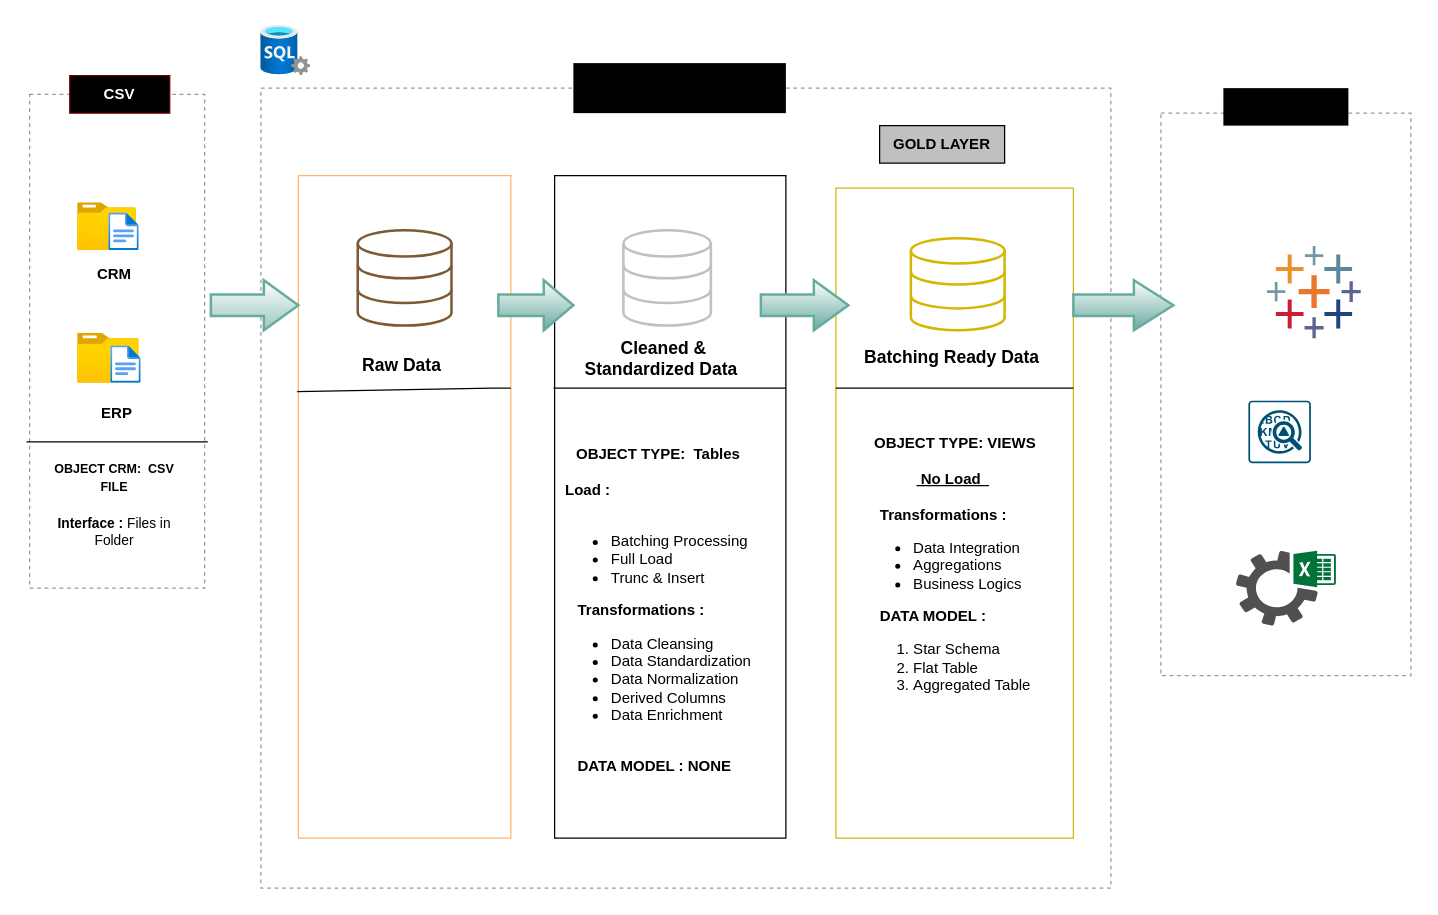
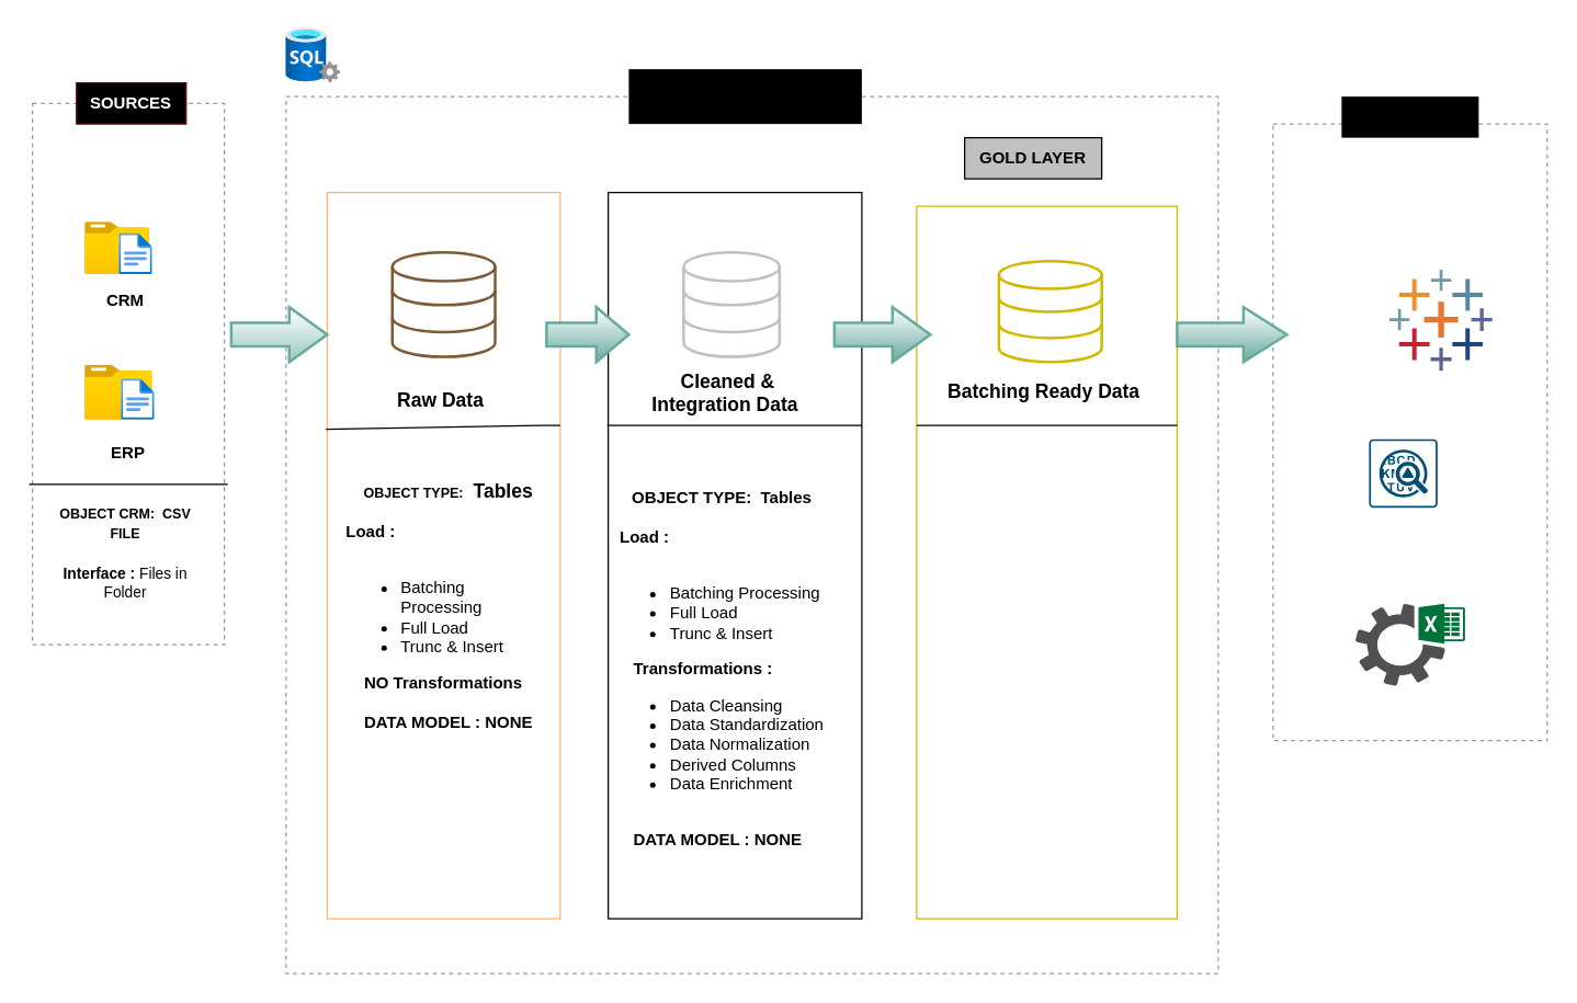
- <mxCell id="3" value="&lt;b&gt;CSV&lt;/b&gt;" style="rounded=0;whiteSpace=wrap;html=1;strokeColor=#6F0000;fillColor=#a20025;fontColor=#ffffff;gradientColor=light-dark(#000000,#190404);" parent="1" vertex="1"><mxGeometry x="55.11" y="60" width="80" height="30" as="geometry" /></mxCell>
+ <mxCell id="3" value="&lt;b&gt;SOURCES&lt;/b&gt;" style="rounded=0;whiteSpace=wrap;html=1;strokeColor=#6F0000;fillColor=#a20025;fontColor=#ffffff;gradientColor=light-dark(#000000,#190404);" parent="1" vertex="1"><mxGeometry x="55.11" y="60" width="80" height="30" as="geometry" /></mxCell>
- <mxCell id="28" value="&lt;b&gt;&lt;font style=&quot;font-size: 14px;&quot;&gt;Cleaned &amp;amp; Standardized Data&amp;nbsp;&lt;/font&gt;&lt;/b&gt;" style="text;html=1;align=center;verticalAlign=middle;whiteSpace=wrap;rounded=0;" parent="1" vertex="1"><mxGeometry x="461.97" y="265" width="137.06" height="42.5" as="geometry" /></mxCell>
+ <mxCell id="28" value="&lt;b&gt;&lt;font style=&quot;font-size: 14px;&quot;&gt;Cleaned &amp;amp; Integration Data&amp;nbsp;&lt;/font&gt;&lt;/b&gt;" style="text;html=1;align=center;verticalAlign=middle;whiteSpace=wrap;rounded=0;" parent="1" vertex="1"><mxGeometry x="461.97" y="265" width="137.06" height="42.5" as="geometry" /></mxCell>
+ <mxCell id="33" value="&lt;font&gt;&lt;font style=&quot;&quot;&gt;&lt;font style=&quot;&quot;&gt;&lt;b&gt;&amp;nbsp;&lt;font style=&quot;font-size: 10px;&quot;&gt;OBJECT TYPE:&lt;/font&gt;&lt;/b&gt;&lt;/font&gt;&lt;b&gt;&amp;nbsp;&lt;/b&gt;&lt;font style=&quot;font-weight: bold; font-size: 14px;&quot;&gt;&amp;nbsp;&lt;/font&gt;&lt;/font&gt;&lt;span style=&quot;background-color: transparent; color: light-dark(rgb(0, 0, 0), rgb(255, 255, 255));&quot;&gt;&lt;b&gt;&lt;font style=&quot;font-size: 14px;&quot;&gt;Tables&lt;/font&gt;&lt;/b&gt;&lt;/span&gt;&lt;/font&gt;&lt;div&gt;&lt;font&gt;&lt;br&gt;&lt;/font&gt;&lt;div style=&quot;text-align: left;&quot;&gt;&lt;b&gt;Load :&lt;/b&gt;&lt;/div&gt;&lt;/div&gt;&lt;div style=&quot;text-align: left;&quot;&gt;&lt;b&gt;&amp;nbsp; &amp;nbsp; &amp;nbsp; &amp;nbsp; &amp;nbsp; &amp;nbsp; &amp;nbsp;&amp;nbsp;&lt;/b&gt;&lt;/div&gt;&lt;div style=&quot;text-align: left;&quot;&gt;&lt;ul&gt;&lt;li&gt;Batching Processing&lt;/li&gt;&lt;li&gt;Full Load&lt;/li&gt;&lt;li&gt;Trunc &amp;amp; Insert&amp;nbsp; &lt;b&gt;&amp;nbsp;&lt;/b&gt;&lt;/li&gt;&lt;/ul&gt;&lt;b style=&quot;background-color: transparent; color: light-dark(rgb(0, 0, 0), rgb(255, 255, 255));&quot;&gt;&amp;nbsp; &amp;nbsp; NO Transformations&lt;/b&gt;&lt;/div&gt;&lt;div style=&quot;text-align: left;&quot;&gt;&lt;b style=&quot;background-color: transparent; color: light-dark(rgb(0, 0, 0), rgb(255, 255, 255));&quot;&gt;&amp;nbsp; &amp;nbsp; &amp;nbsp;&lt;/b&gt;&lt;/div&gt;&lt;div style=&quot;text-align: left;&quot;&gt;&lt;b style=&quot;background-color: transparent; color: light-dark(rgb(0, 0, 0), rgb(255, 255, 255));&quot;&gt;&amp;nbsp; &amp;nbsp; DATA MODEL : NONE&lt;/b&gt;&lt;/div&gt;&lt;div style=&quot;text-align: left;&quot;&gt;&lt;b style=&quot;background-color: transparent; color: light-dark(rgb(0, 0, 0), rgb(255, 255, 255));&quot;&gt;&amp;nbsp; &amp;nbsp; &amp;nbsp; &amp;nbsp; &amp;nbsp; &amp;nbsp; &amp;nbsp; &amp;nbsp; &amp;nbsp; &amp;nbsp; &amp;nbsp;&lt;/b&gt;&lt;/div&gt;" style="text;html=1;align=center;verticalAlign=middle;whiteSpace=wrap;rounded=0;" parent="1" vertex="1"><mxGeometry x="250.5" y="335" width="147.5" height="227.5" as="geometry" /></mxCell>
- <mxCell id="35" value="&lt;font&gt;&lt;b style=&quot;&quot;&gt;&lt;font style=&quot;&quot;&gt;&lt;font style=&quot;&quot;&gt;&amp;nbsp;&lt;font style=&quot;&quot;&gt;OBJECT TYPE:&lt;/font&gt;&lt;/font&gt;&amp;nbsp;VIEWS&lt;/font&gt;&lt;/b&gt;&lt;/font&gt;&lt;div&gt;&lt;font&gt;&lt;br&gt;&lt;/font&gt;&lt;div style=&quot;&quot;&gt;&lt;u&gt;&lt;b&gt;&amp;nbsp;No Load &lt;/b&gt;&lt;b style=&quot;background-color: transparent; color: light-dark(rgb(0, 0, 0), rgb(255, 255, 255));&quot;&gt;&amp;nbsp;&lt;/b&gt;&lt;/u&gt;&lt;/div&gt;&lt;/div&gt;&lt;div style=&quot;&quot;&gt;&lt;b style=&quot;background-color: transparent; color: light-dark(rgb(0, 0, 0), rgb(255, 255, 255));&quot;&gt;&lt;br&gt;&lt;/b&gt;&lt;/div&gt;&lt;div style=&quot;text-align: left;&quot;&gt;&lt;b style=&quot;background-color: transparent; color: light-dark(rgb(0, 0, 0), rgb(255, 255, 255));&quot;&gt;&amp;nbsp; &amp;nbsp; Transformations :&lt;/b&gt;&lt;/div&gt;&lt;div style=&quot;text-align: left;&quot;&gt;&lt;ul&gt;&lt;li&gt;&lt;span style=&quot;background-color: transparent; color: light-dark(rgb(0, 0, 0), rgb(255, 255, 255));&quot;&gt;Data Integration&lt;/span&gt;&lt;/li&gt;&lt;li&gt;&lt;span style=&quot;background-color: transparent; color: light-dark(rgb(0, 0, 0), rgb(255, 255, 255));&quot;&gt;Aggregations&lt;/span&gt;&lt;span style=&quot;background-color: transparent; color: light-dark(rgb(0, 0, 0), rgb(255, 255, 255));&quot;&gt;&amp;nbsp;&lt;/span&gt;&lt;/li&gt;&lt;li&gt;&lt;span style=&quot;background-color: transparent; color: light-dark(rgb(0, 0, 0), rgb(255, 255, 255));&quot;&gt;Business Logics&amp;nbsp;&lt;/span&gt;&lt;b style=&quot;background-color: transparent; color: light-dark(rgb(0, 0, 0), rgb(255, 255, 255));&quot;&gt; &amp;nbsp; &amp;nbsp;&lt;/b&gt;&lt;/li&gt;&lt;/ul&gt;&lt;/div&gt;&lt;div style=&quot;text-align: left;&quot;&gt;&lt;b style=&quot;background-color: transparent; color: light-dark(rgb(0, 0, 0), rgb(255, 255, 255));&quot;&gt;&amp;nbsp; &amp;nbsp; DATA MODEL :&amp;nbsp;&lt;/b&gt;&lt;/div&gt;&lt;div style=&quot;text-align: left;&quot;&gt;&lt;ol&gt;&lt;li&gt;&lt;span style=&quot;background-color: transparent; color: light-dark(rgb(0, 0, 0), rgb(255, 255, 255));&quot;&gt;Star Schema&lt;/span&gt;&lt;/li&gt;&lt;li&gt;&lt;span style=&quot;background-color: transparent; color: light-dark(rgb(0, 0, 0), rgb(255, 255, 255));&quot;&gt;Flat Table&lt;/span&gt;&lt;/li&gt;&lt;li&gt;&lt;span style=&quot;background-color: transparent; color: light-dark(rgb(0, 0, 0), rgb(255, 255, 255));&quot;&gt;Aggregated Table&lt;/span&gt;&lt;/li&gt;&lt;/ol&gt;&lt;/div&gt;&lt;div style=&quot;text-align: left;&quot;&gt;&lt;b style=&quot;background-color: transparent; color: light-dark(rgb(0, 0, 0), rgb(255, 255, 255));&quot;&gt;&amp;nbsp; &amp;nbsp; &amp;nbsp; &amp;nbsp; &amp;nbsp; &amp;nbsp; &amp;nbsp; &amp;nbsp; &amp;nbsp; &amp;nbsp; &amp;nbsp;&lt;/b&gt;&lt;/div&gt;" style="text;html=1;align=center;verticalAlign=middle;whiteSpace=wrap;rounded=0;" parent="1" vertex="1"><mxGeometry x="687.25" y="336.88" width="150" height="255" as="geometry" /></mxCell>
